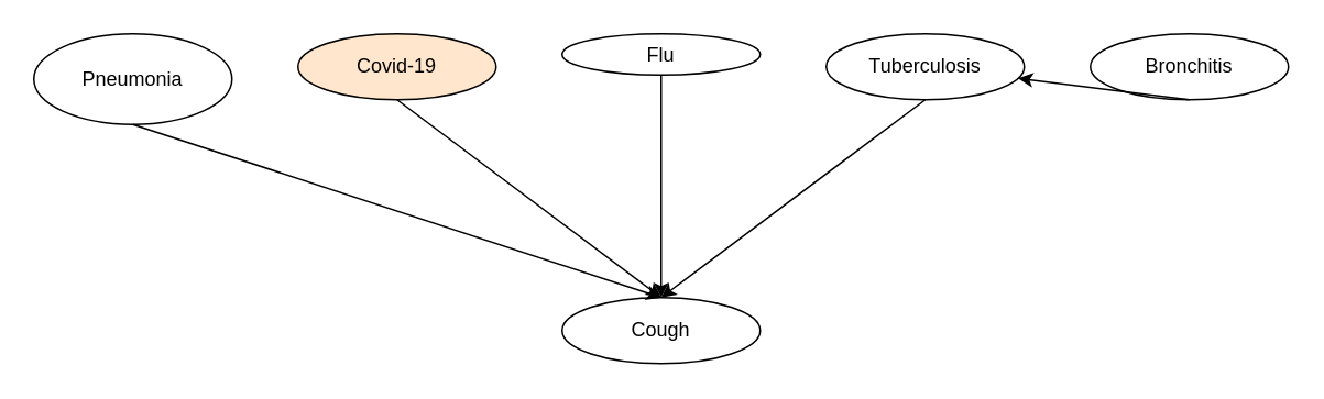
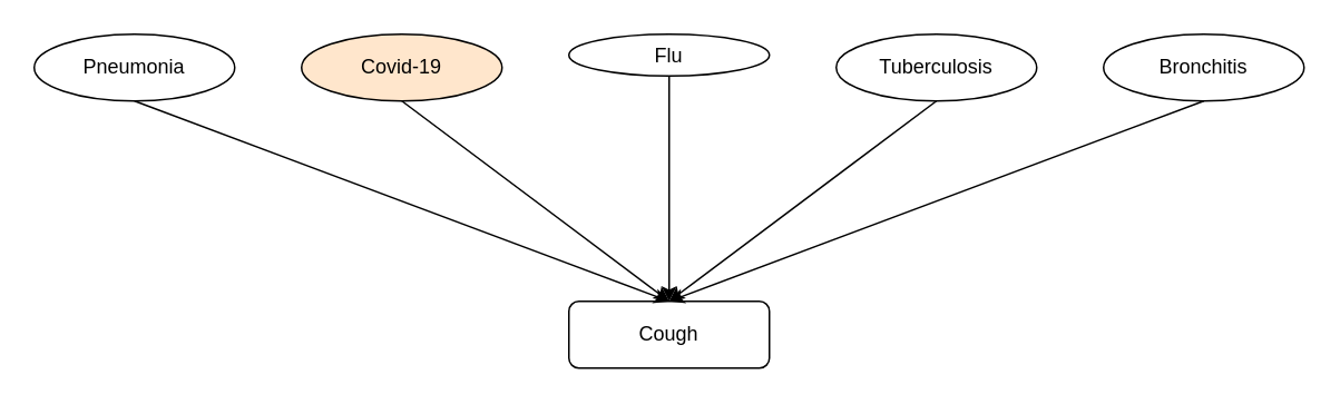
- <mxCell id="3" value="Pneumonia" style="ellipse;whiteSpace=wrap;html=1;" vertex="1" parent="1"><mxGeometry x="20" y="20" width="120" height="55" as="geometry" /></mxCell>
+ <mxCell id="3" value="Pneumonia" style="ellipse;whiteSpace=wrap;html=1;" vertex="1" parent="1"><mxGeometry x="20" y="20" width="120" height="40" as="geometry" /></mxCell>
- <mxCell id="12" value="" style="endArrow=classic;html=1;exitX=0.5;exitY=1;exitDx=0;exitDy=0;" edge="1" parent="1" source="7" target="6"><mxGeometry width="50" height="50" relative="1" as="geometry"><mxPoint x="340" y="300" as="sourcePoint" /><mxPoint x="390" y="250" as="targetPoint" /></mxGeometry></mxCell>
+ <mxCell id="12" value="" style="endArrow=classic;html=1;exitX=0.5;exitY=1;exitDx=0;exitDy=0;entryX=0.5;entryY=0;entryDx=0;entryDy=0;" edge="1" parent="1" source="7" target="2"><mxGeometry width="50" height="50" relative="1" as="geometry"><mxPoint x="340" y="300" as="sourcePoint" /><mxPoint x="390" y="250" as="targetPoint" /></mxGeometry></mxCell>
- <mxCell id="2" value="Cough" style="ellipse;whiteSpace=wrap;html=1;" vertex="1" parent="1"><mxGeometry x="340" y="180" width="120" height="40" as="geometry" /></mxCell>
+ <mxCell id="2" value="Cough" style="whiteSpace=wrap;html=1;rounded=1;" vertex="1" parent="1"><mxGeometry x="340" y="180" width="120" height="40" as="geometry" /></mxCell>
